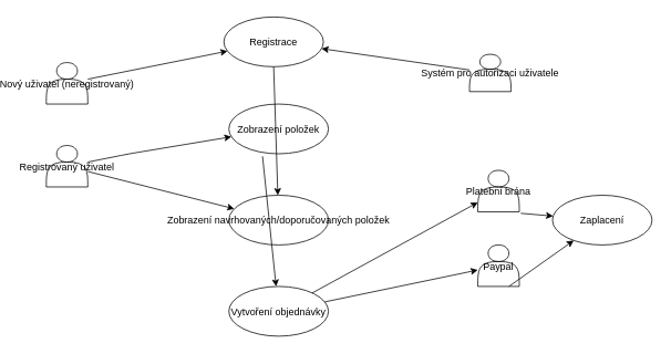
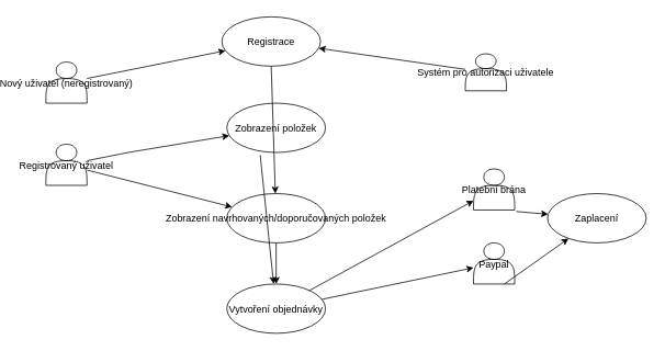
+ <mxCell id="15" style="exitX=0.5;exitY=1;exitDx=0;exitDy=0;" edge="1" parent="1" source="8" target="9"><mxGeometry relative="1" as="geometry" /></mxCell>
